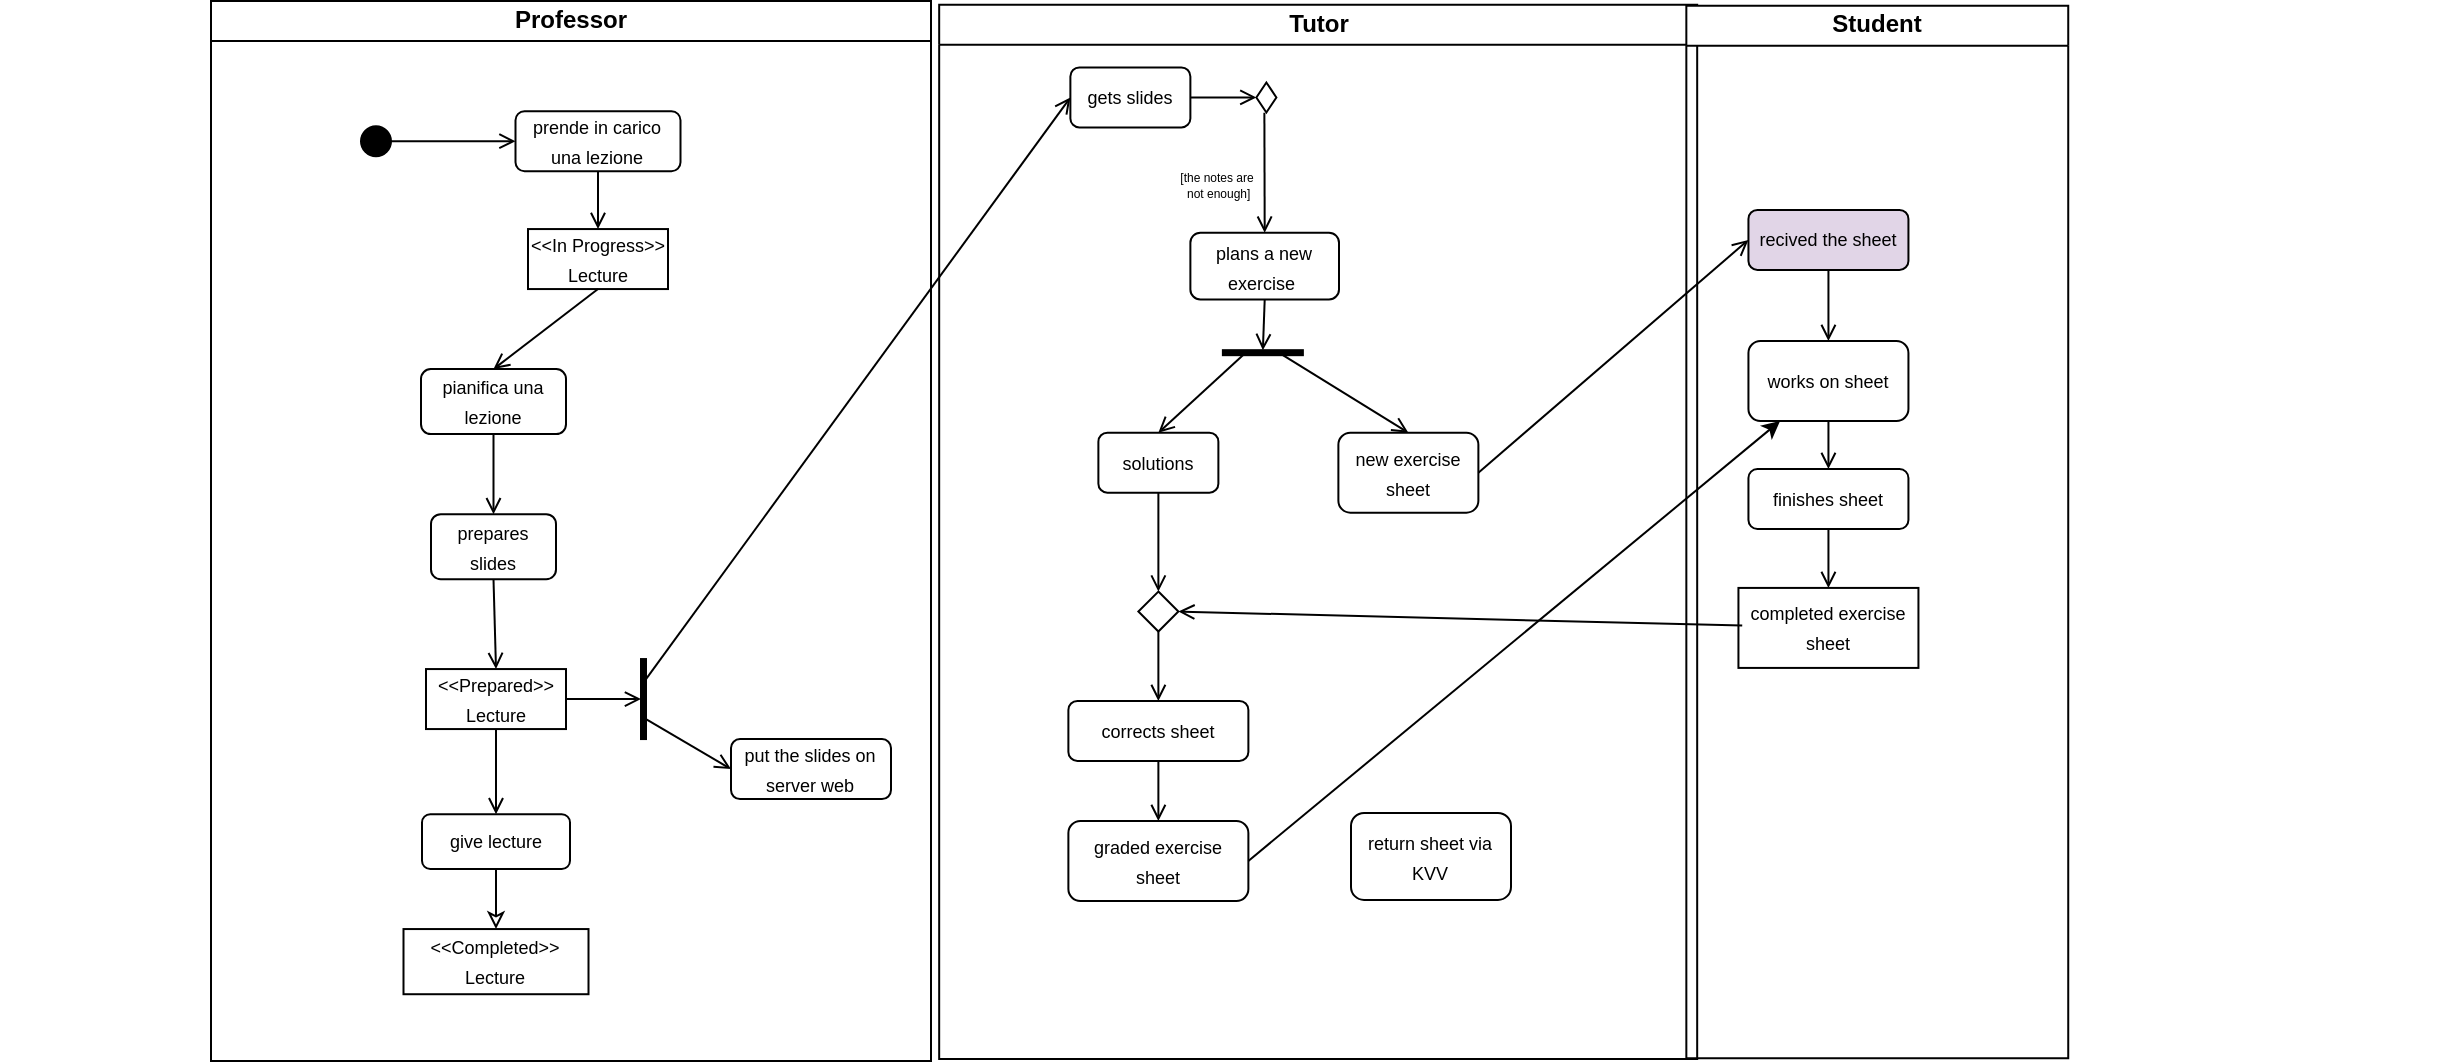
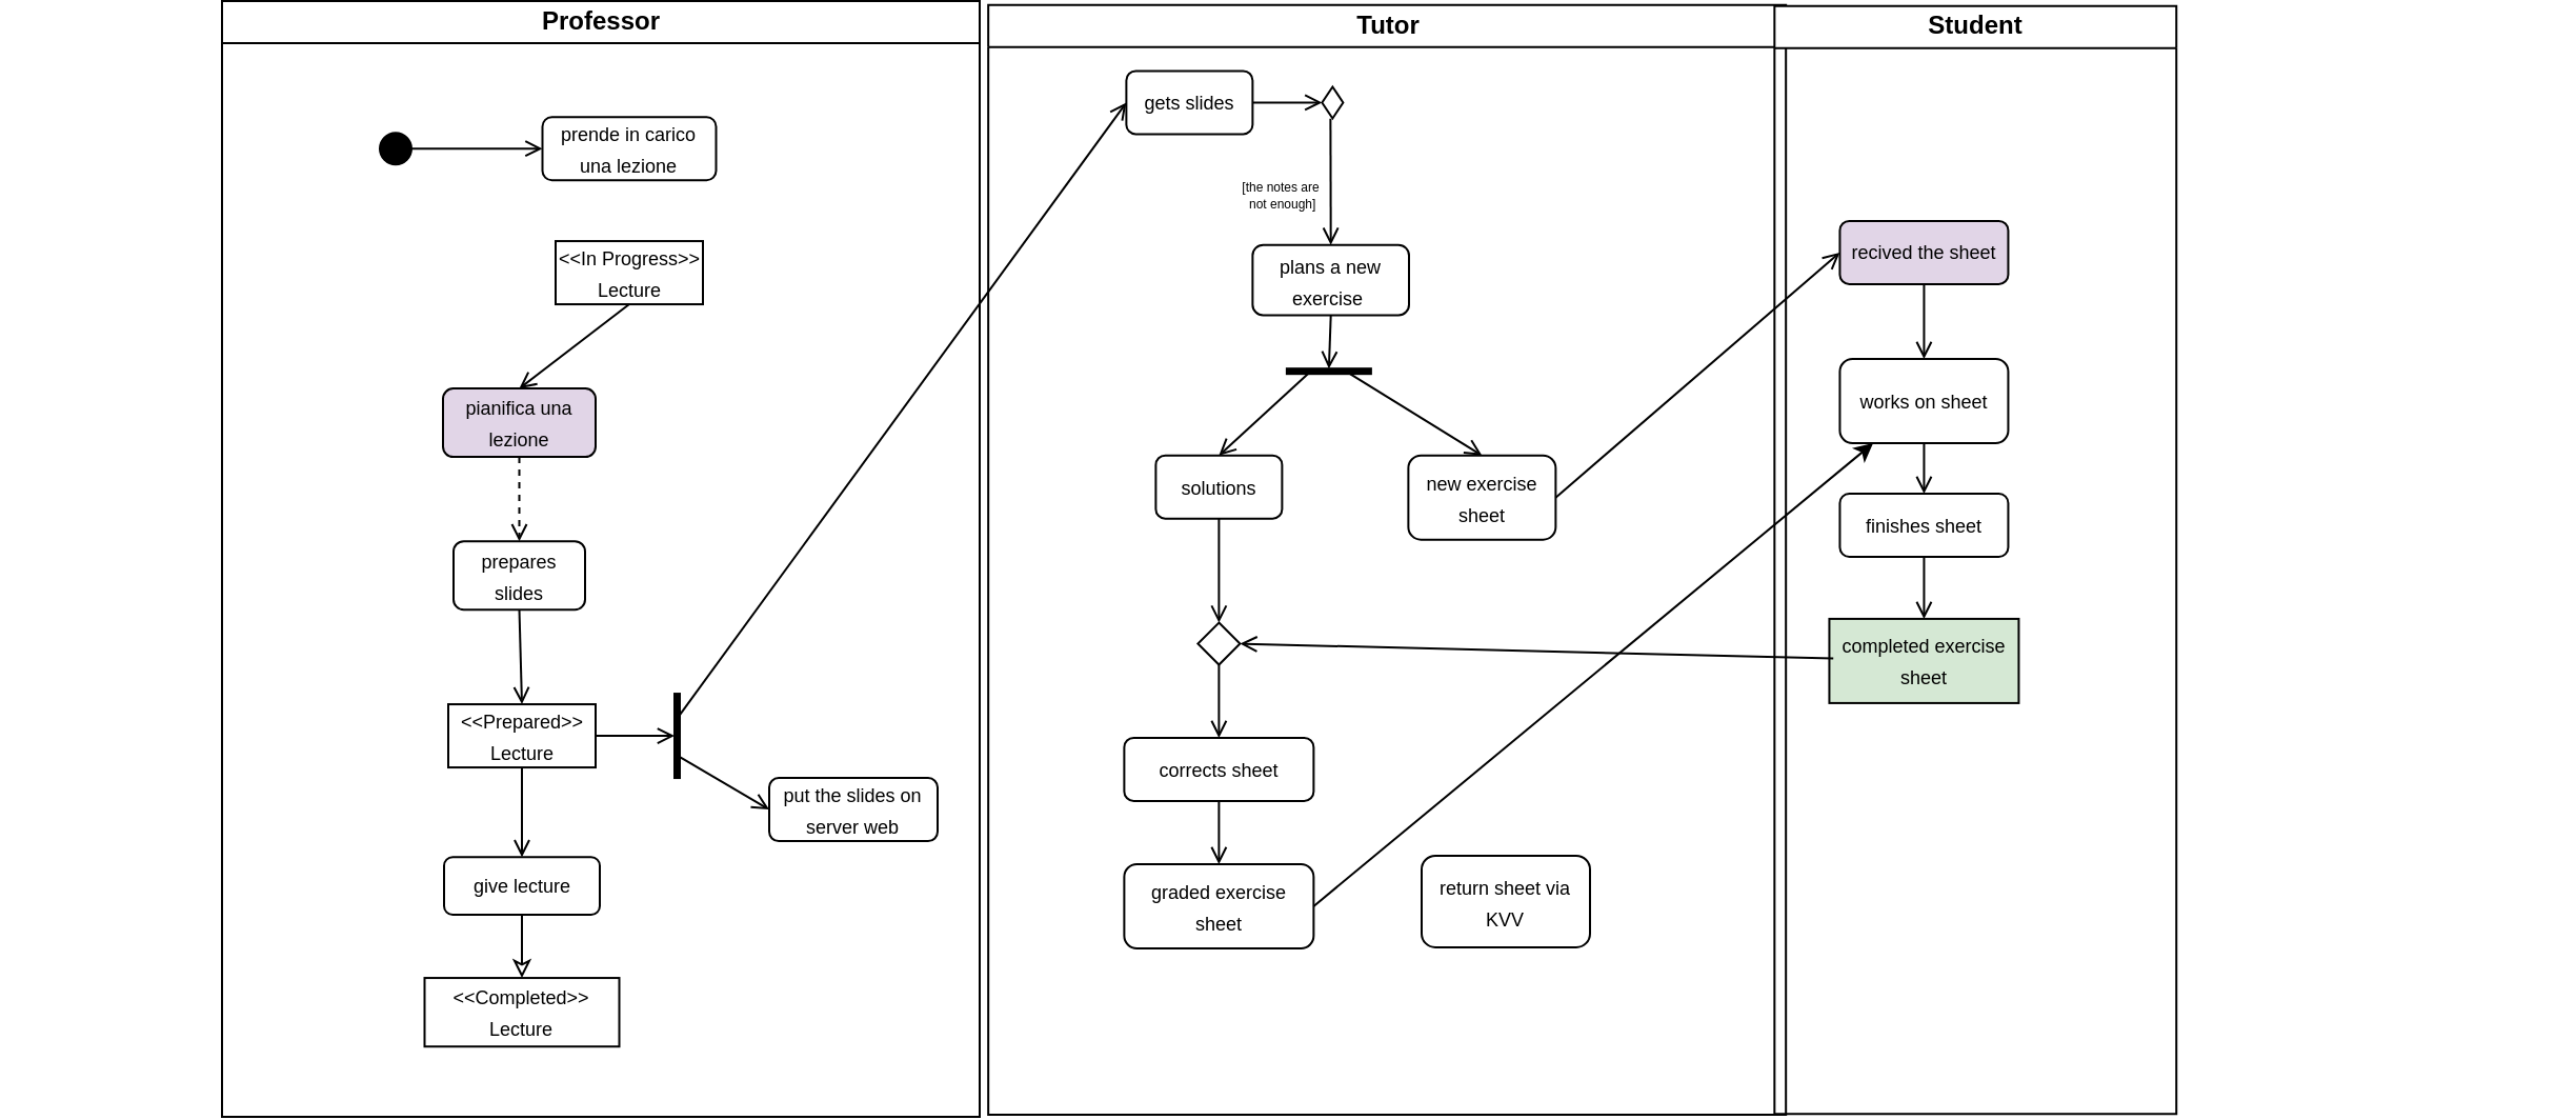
- <mxCell id="41" value="" style="endArrow=open;html=1;rounded=0;exitX=0.5;exitY=1;exitDx=0;exitDy=0;entryX=0.5;entryY=0;entryDx=0;entryDy=0;endFill=0;" edge="1" parent="31" source="34" target="40"><mxGeometry width="50" height="50" relative="1" as="geometry"><mxPoint x="367.25" y="189.03" as="sourcePoint" /><mxPoint x="287.25" y="39.03" as="targetPoint" /></mxGeometry></mxCell>
- <mxCell id="36" value="&lt;font style=&quot;font-size: 9px;&quot;&gt;pianifica una lezione&lt;/font&gt;" style="rounded=1;whiteSpace=wrap;html=1;" vertex="1" parent="31"><mxGeometry x="190" y="99.03" width="72.5" height="32.5" as="geometry" /></mxCell>
+ <mxCell id="36" value="&lt;font style=&quot;font-size: 9px;&quot;&gt;pianifica una lezione&lt;/font&gt;" style="rounded=1;whiteSpace=wrap;html=1;fillColor=#e1d5e7;" vertex="1" parent="31"><mxGeometry x="190" y="99.03" width="72.5" height="32.5" as="geometry" /></mxCell>
- <mxCell id="44" value="" style="endArrow=open;html=1;rounded=0;exitX=0.5;exitY=1;exitDx=0;exitDy=0;entryX=0.5;entryY=0;entryDx=0;entryDy=0;endFill=0;" edge="1" parent="31" source="36" target="35"><mxGeometry width="50" height="50" relative="1" as="geometry"><mxPoint x="367.25" y="189.03" as="sourcePoint" /><mxPoint x="417.25" y="139.03" as="targetPoint" /></mxGeometry></mxCell>
+ <mxCell id="44" value="" style="endArrow=open;html=1;rounded=0;exitX=0.5;exitY=1;exitDx=0;exitDy=0;entryX=0.5;entryY=0;entryDx=0;entryDy=0;endFill=0;dashed=1;" edge="1" parent="31" source="36" target="35"><mxGeometry width="50" height="50" relative="1" as="geometry"><mxPoint x="367.25" y="189.03" as="sourcePoint" /><mxPoint x="417.25" y="139.03" as="targetPoint" /></mxGeometry></mxCell>
- <mxCell id="27" value="&lt;font style=&quot;font-size: 9px;&quot;&gt;completed exercise sheet&lt;/font&gt;" style="rounded=0;whiteSpace=wrap;html=1;" vertex="1" parent="23"><mxGeometry x="193.72" y="123.46" width="90" height="40" as="geometry" /></mxCell>
+ <mxCell id="27" value="&lt;font style=&quot;font-size: 9px;&quot;&gt;completed exercise sheet&lt;/font&gt;" style="rounded=0;whiteSpace=wrap;html=1;fillColor=#d5e8d4;" vertex="1" parent="23"><mxGeometry x="193.72" y="123.46" width="90" height="40" as="geometry" /></mxCell>
